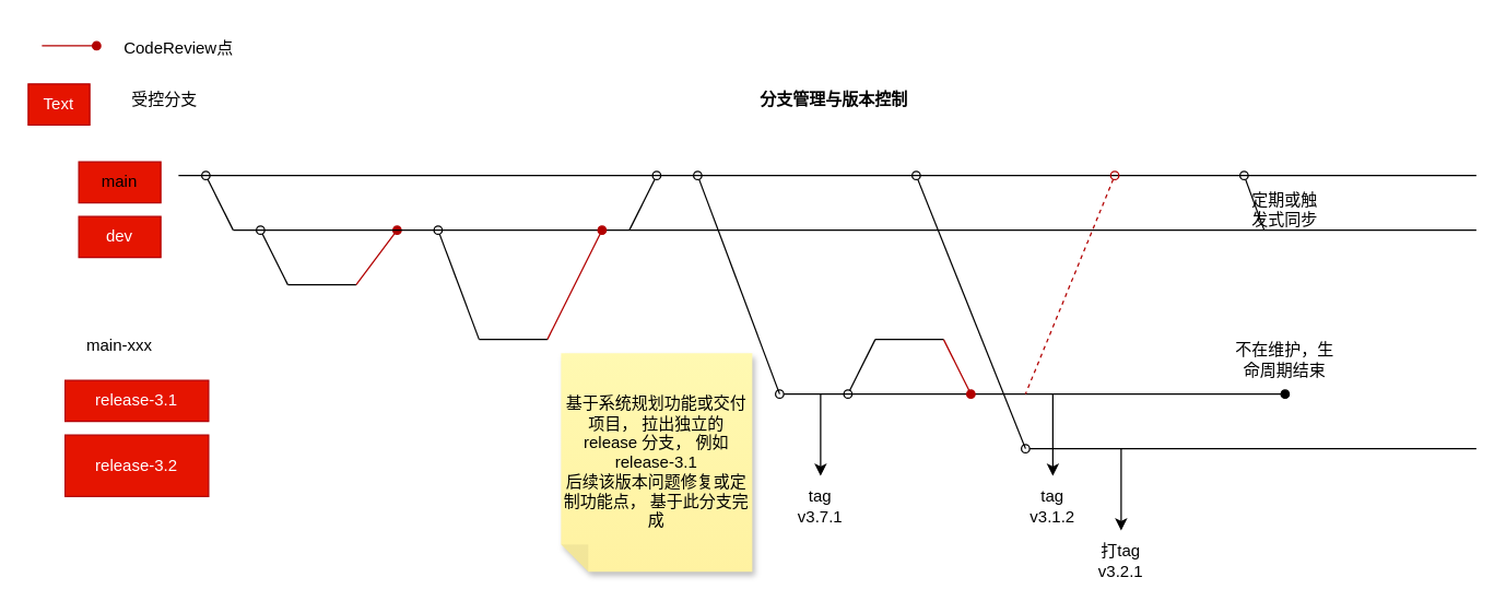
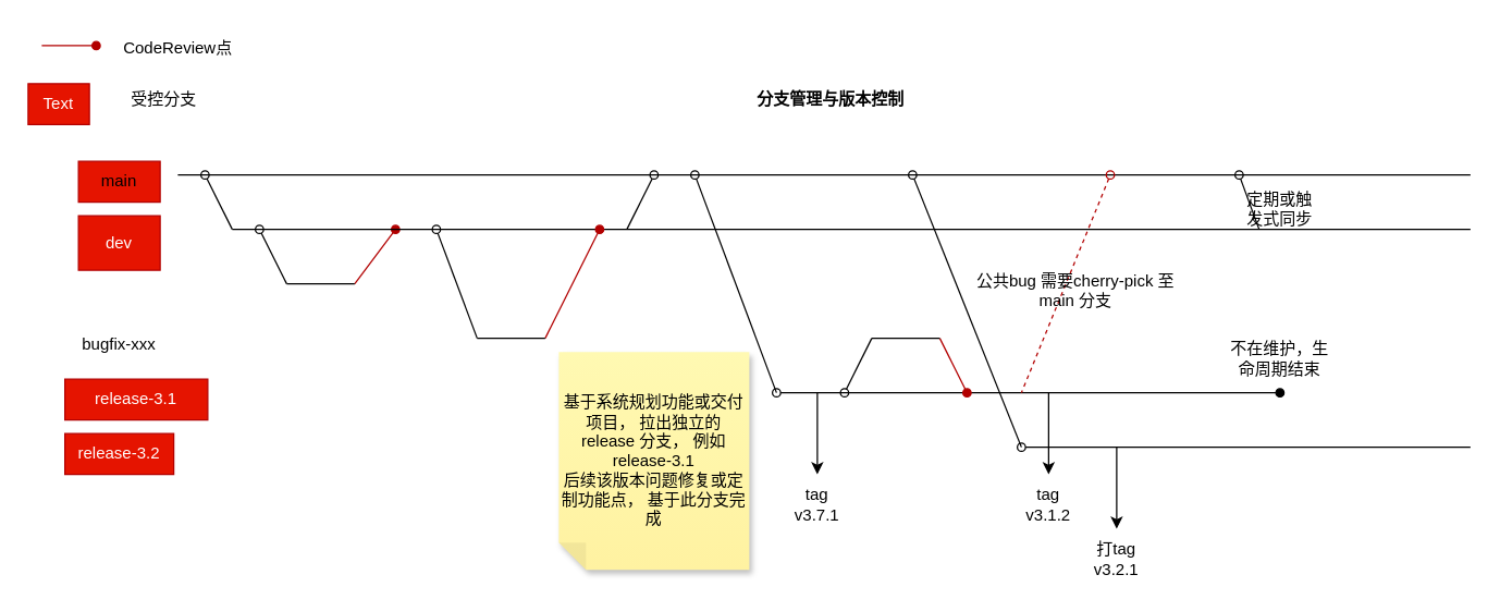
- <mxCell id="3" value="dev" style="text;strokeColor=#B20000;align=center;fillColor=#e51400;html=1;verticalAlign=middle;whiteSpace=wrap;rounded=0;fontColor=#ffffff;" parent="1" vertex="1"><mxGeometry x="57" y="158" width="60" height="30" as="geometry" /></mxCell>
+ <mxCell id="3" value="dev" style="text;strokeColor=#B20000;align=center;fillColor=#e51400;html=1;verticalAlign=middle;whiteSpace=wrap;rounded=0;fontColor=#ffffff;" parent="1" vertex="1"><mxGeometry x="57" y="158" width="60" height="40" as="geometry" /></mxCell>
+ <mxCell id="22" value="公共bug 需要cherry-pick 至main 分支" style="text;strokeColor=none;align=center;fillColor=none;html=1;verticalAlign=middle;whiteSpace=wrap;rounded=0;strokeWidth=1;" parent="1" vertex="1"><mxGeometry x="710" y="198" width="160" height="30" as="geometry" /></mxCell>
- <mxCell id="4" value="main-xxx" style="text;strokeColor=none;align=center;fillColor=none;html=1;verticalAlign=middle;whiteSpace=wrap;rounded=0;" parent="1" vertex="1"><mxGeometry x="57" y="238" width="60" height="30" as="geometry" /></mxCell>
+ <mxCell id="4" value="bugfix-xxx" style="text;strokeColor=none;align=center;fillColor=none;html=1;verticalAlign=middle;whiteSpace=wrap;rounded=0;" parent="1" vertex="1"><mxGeometry x="57" y="238" width="60" height="30" as="geometry" /></mxCell>
- <mxCell id="30" value="release-3.2" style="text;strokeColor=#B20000;align=center;fillColor=#e51400;html=1;verticalAlign=middle;whiteSpace=wrap;rounded=0;fontColor=#ffffff;" parent="1" vertex="1"><mxGeometry x="47" y="318" width="105" height="45" as="geometry" /></mxCell>
+ <mxCell id="30" value="release-3.2" style="text;strokeColor=#B20000;align=center;fillColor=#e51400;html=1;verticalAlign=middle;whiteSpace=wrap;rounded=0;fontColor=#ffffff;" parent="1" vertex="1"><mxGeometry x="47" y="318" width="80" height="30" as="geometry" /></mxCell>
